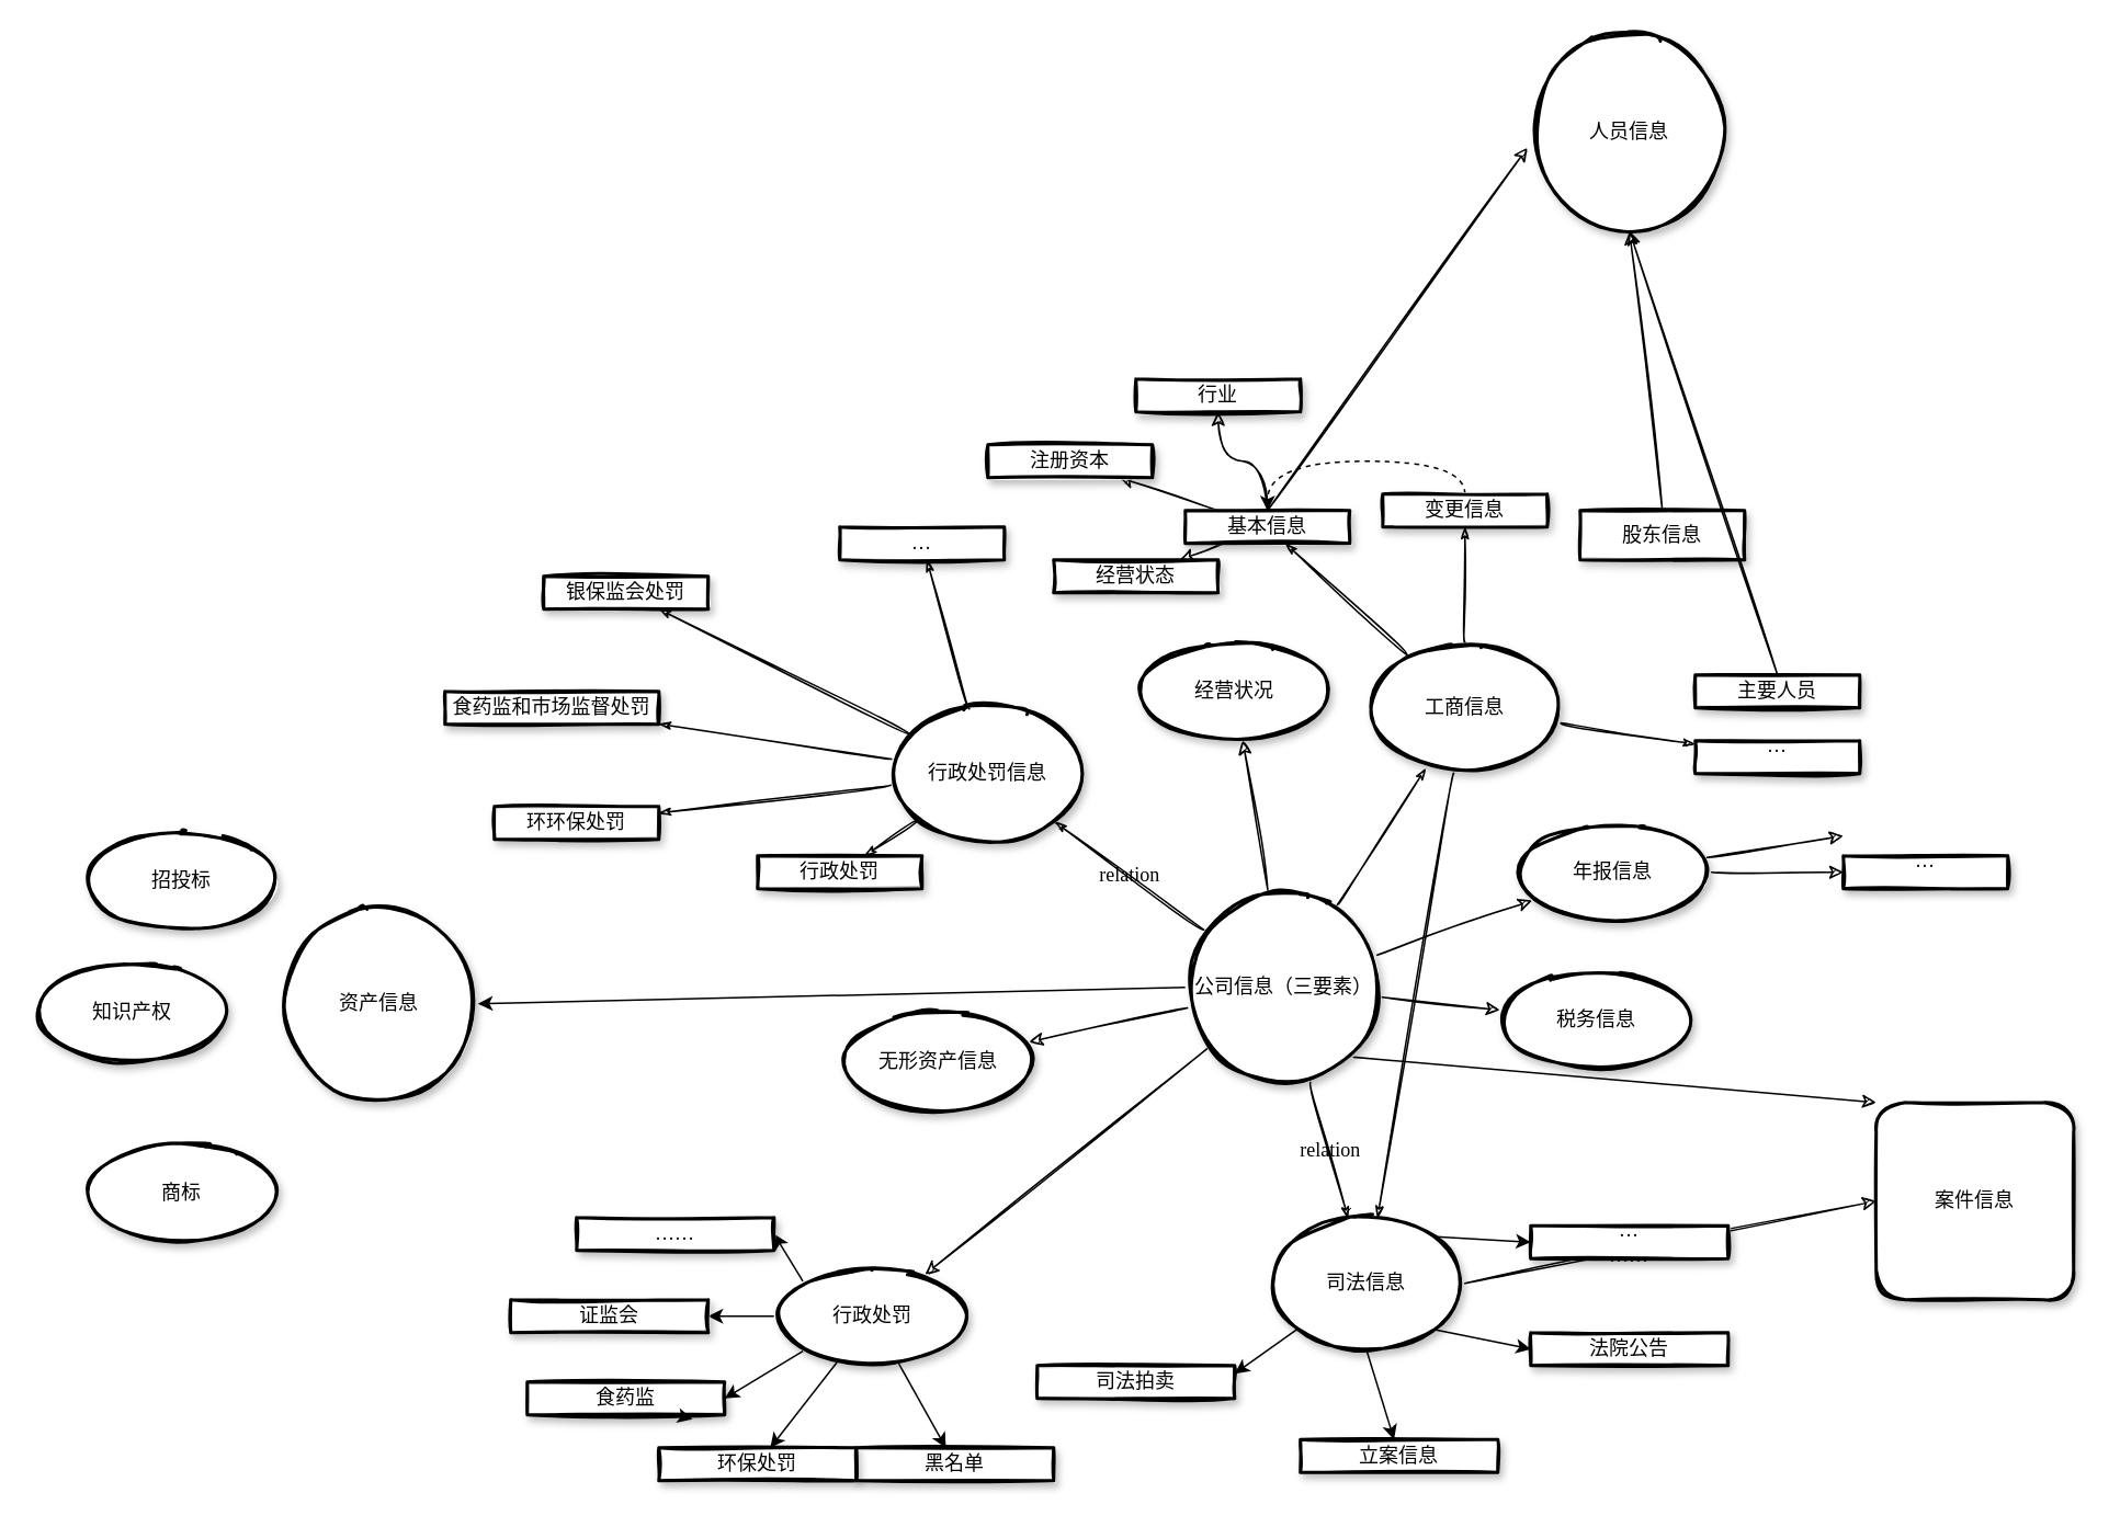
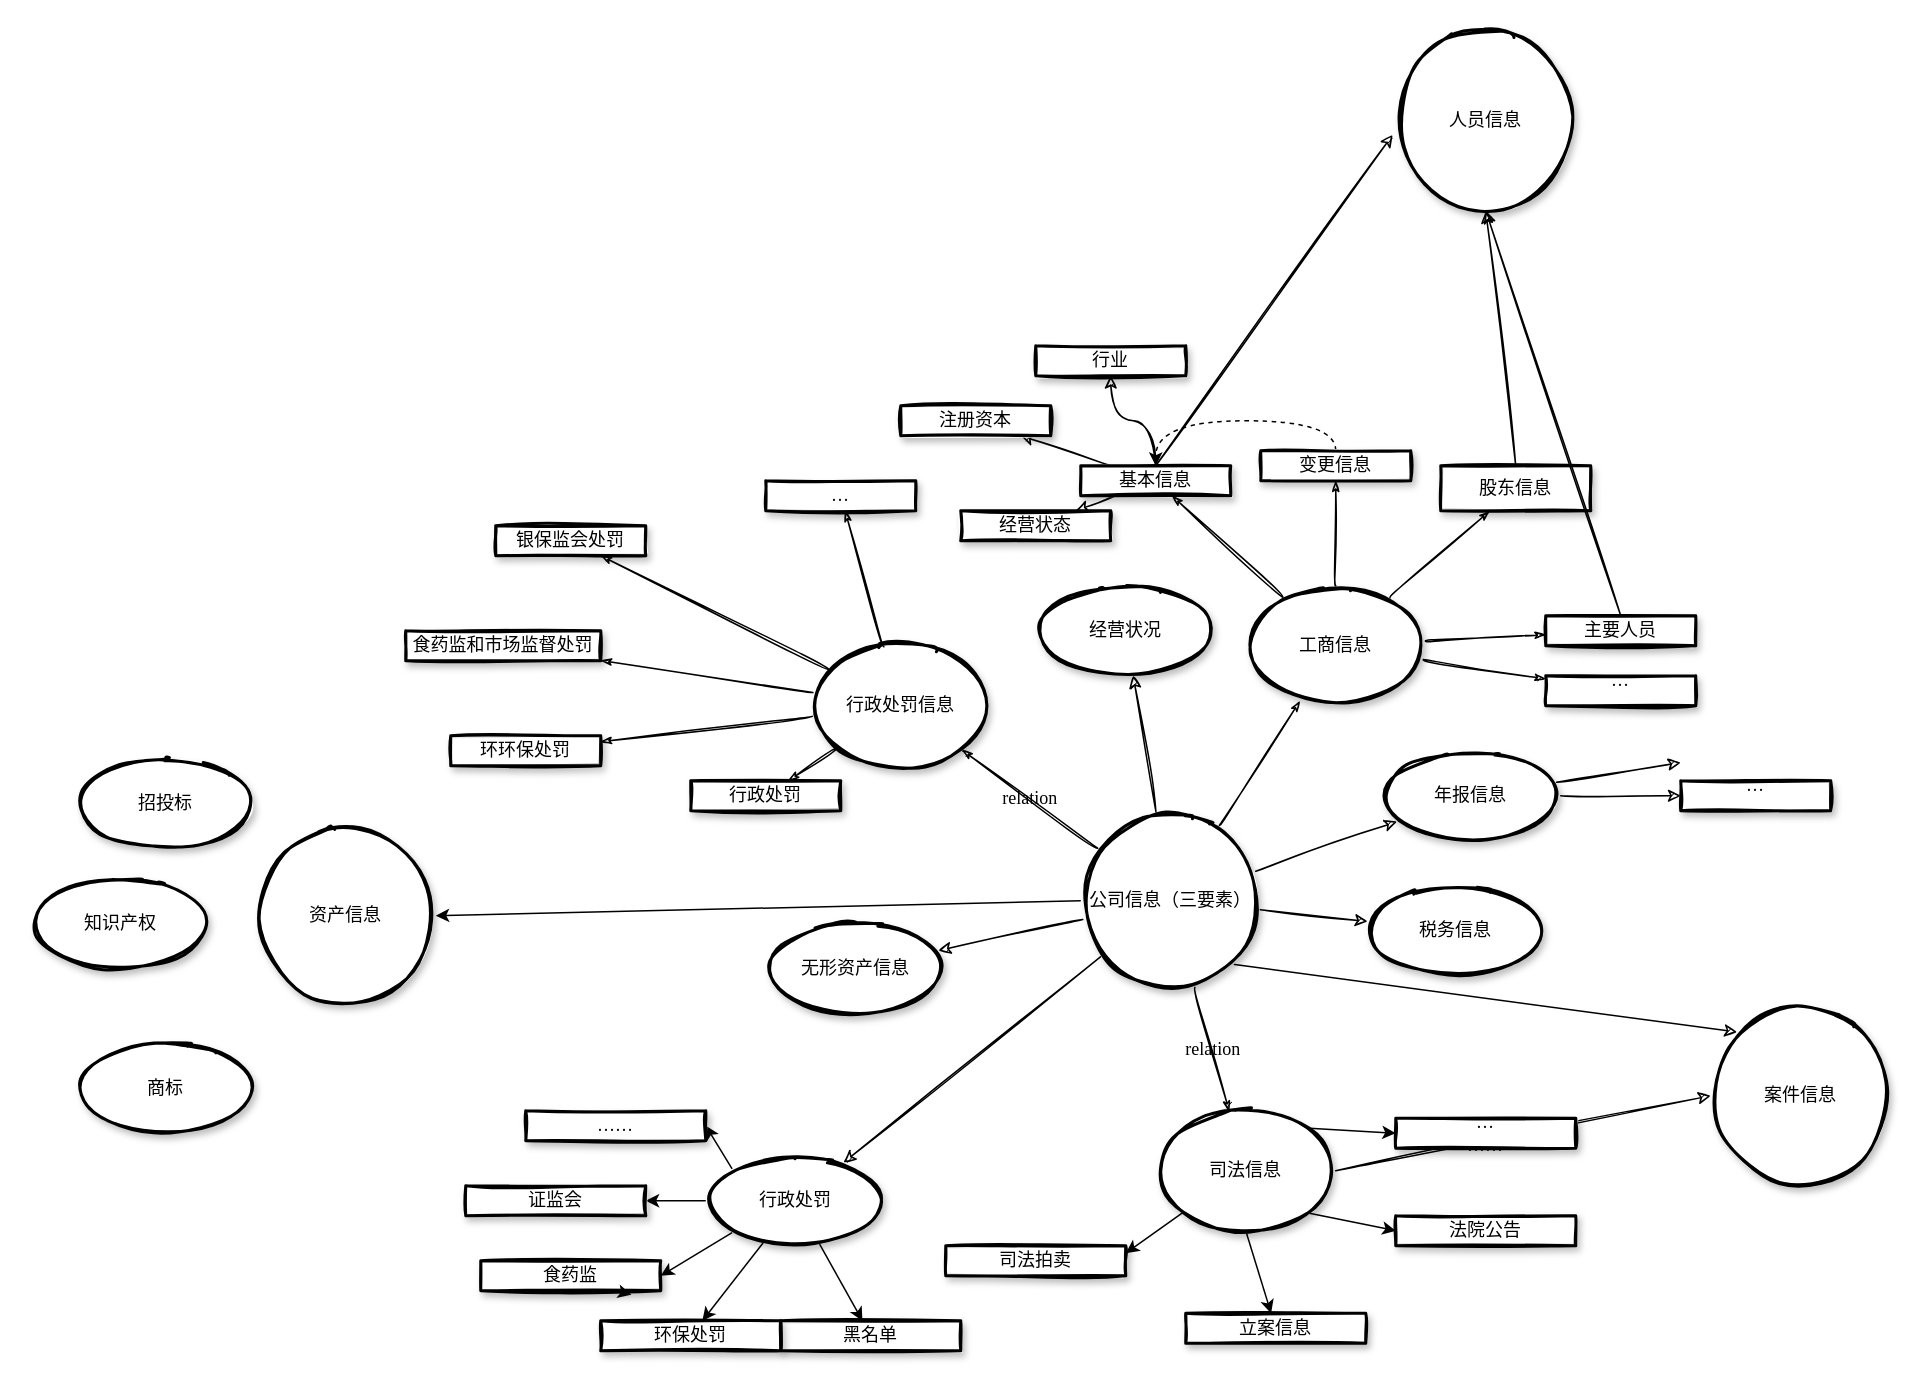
+ <mxCell id="42" value="" style="edgeStyle=none;html=1;labelBackgroundColor=none;startArrow=none;startFill=0;startSize=5;endArrow=classicThin;endFill=1;endSize=5;jettySize=auto;orthogonalLoop=1;strokeWidth=1;fontFamily=Verdana;fontSize=12;curved=1;sketch=1;" parent="1" source="4" target="32" edge="1"><mxGeometry relative="1" as="geometry" /></mxCell>
- <mxCell id="43" value="" style="edgeStyle=none;html=1;labelBackgroundColor=none;startArrow=none;startFill=0;startSize=5;endArrow=classicThin;endFill=1;endSize=5;jettySize=auto;orthogonalLoop=1;strokeWidth=1;fontFamily=Verdana;fontSize=12;curved=1;sketch=1;" parent="1" source="4" target="18" edge="1"><mxGeometry relative="1" as="geometry" /></mxCell>
+ <mxCell id="43" value="" style="edgeStyle=none;html=1;labelBackgroundColor=none;startArrow=none;startFill=0;startSize=5;endArrow=classicThin;endFill=1;endSize=5;jettySize=auto;orthogonalLoop=1;strokeWidth=1;fontFamily=Verdana;fontSize=12;curved=1;sketch=1;" parent="1" source="4" target="30" edge="1"><mxGeometry relative="1" as="geometry" /></mxCell>
- <mxCell id="64" value="案件信息" style="whiteSpace=wrap;html=1;shadow=1;comic=0;labelBackgroundColor=none;strokeWidth=2;fontFamily=Verdana;fontSize=12;align=center;sketch=1;rounded=1;" parent="1" vertex="1"><mxGeometry x="1140" y="670" width="120" height="120" as="geometry" /></mxCell>
+ <mxCell id="64" value="案件信息" style="ellipse;whiteSpace=wrap;html=1;shadow=1;comic=0;labelBackgroundColor=none;strokeWidth=2;fontFamily=Verdana;fontSize=12;align=center;sketch=1;" parent="1" vertex="1"><mxGeometry x="1140" y="670" width="120" height="120" as="geometry" /></mxCell>
